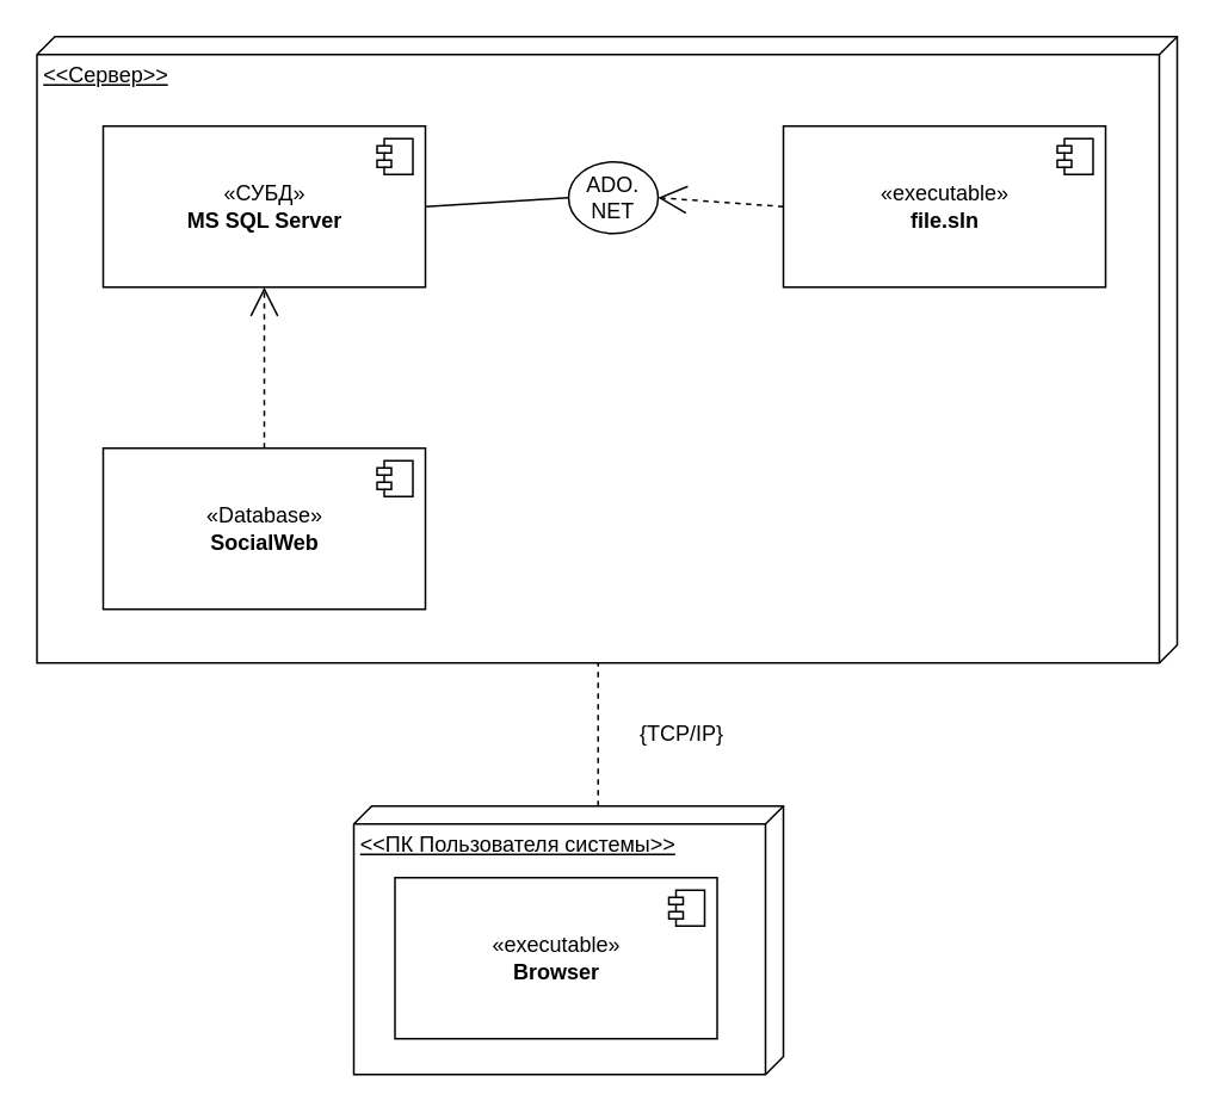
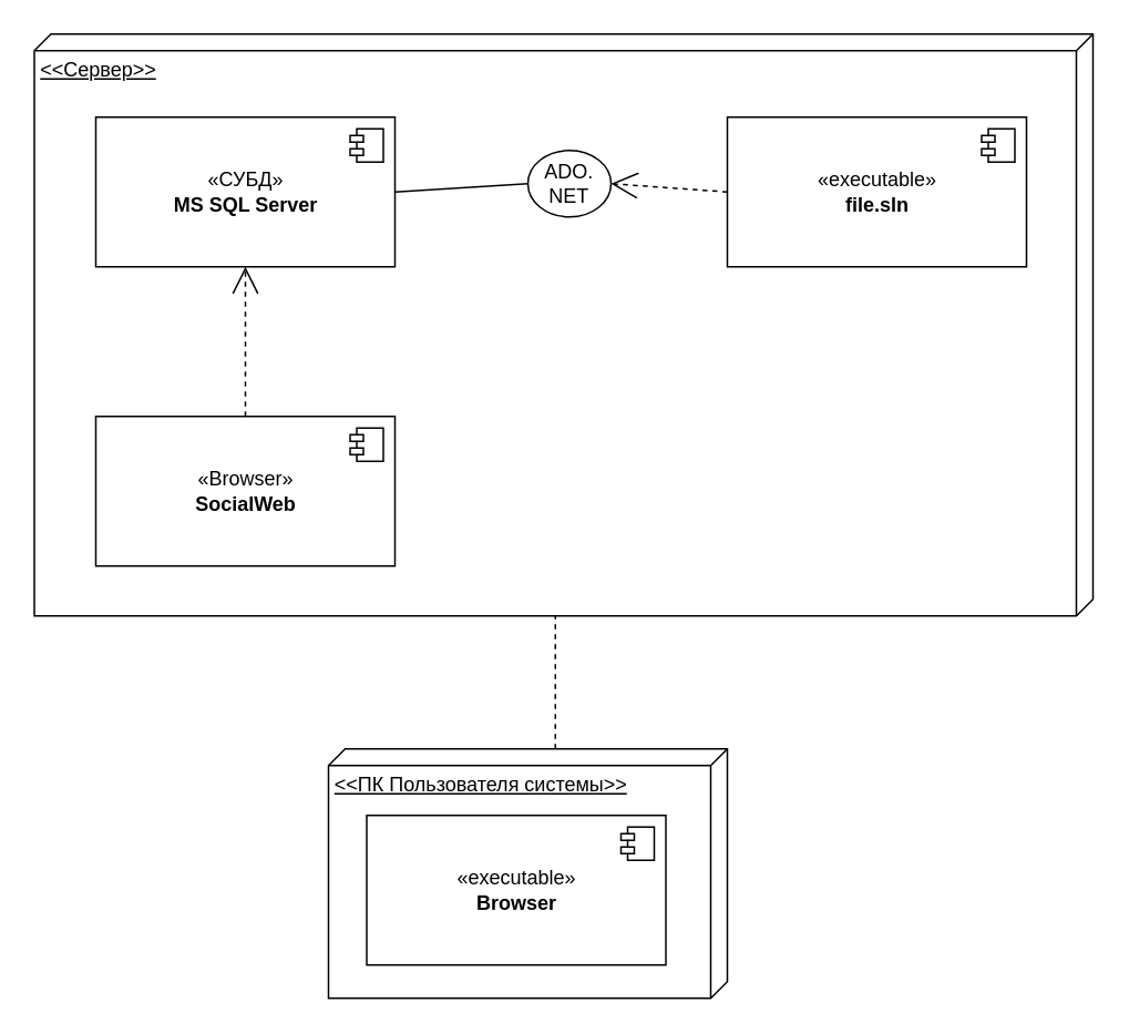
- <mxCell id="5" value="«Database»&lt;br&gt;&lt;b&gt;SocialWeb&lt;/b&gt;" style="html=1;dropTarget=0;" parent="1" vertex="1"><mxGeometry x="57" y="250" width="180" height="90" as="geometry" /></mxCell>
+ <mxCell id="5" value="«Browser»&lt;br&gt;&lt;b&gt;SocialWeb&lt;/b&gt;" style="html=1;dropTarget=0;" parent="1" vertex="1"><mxGeometry x="57" y="250" width="180" height="90" as="geometry" /></mxCell>
- <mxCell id="15" value="{TCP/IP}" style="text;html=1;align=center;verticalAlign=middle;resizable=0;points=[];autosize=1;" parent="1" vertex="1"><mxGeometry x="350" y="400" width="60" height="20" as="geometry" /></mxCell>
